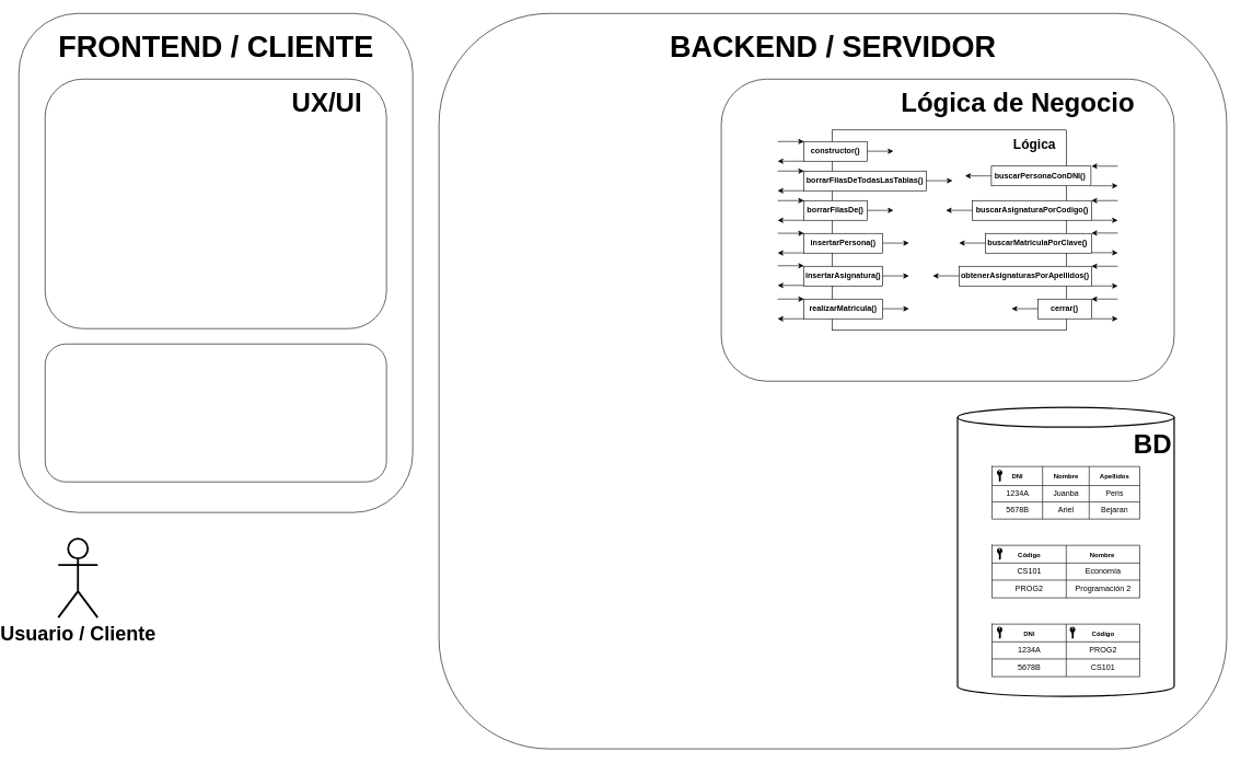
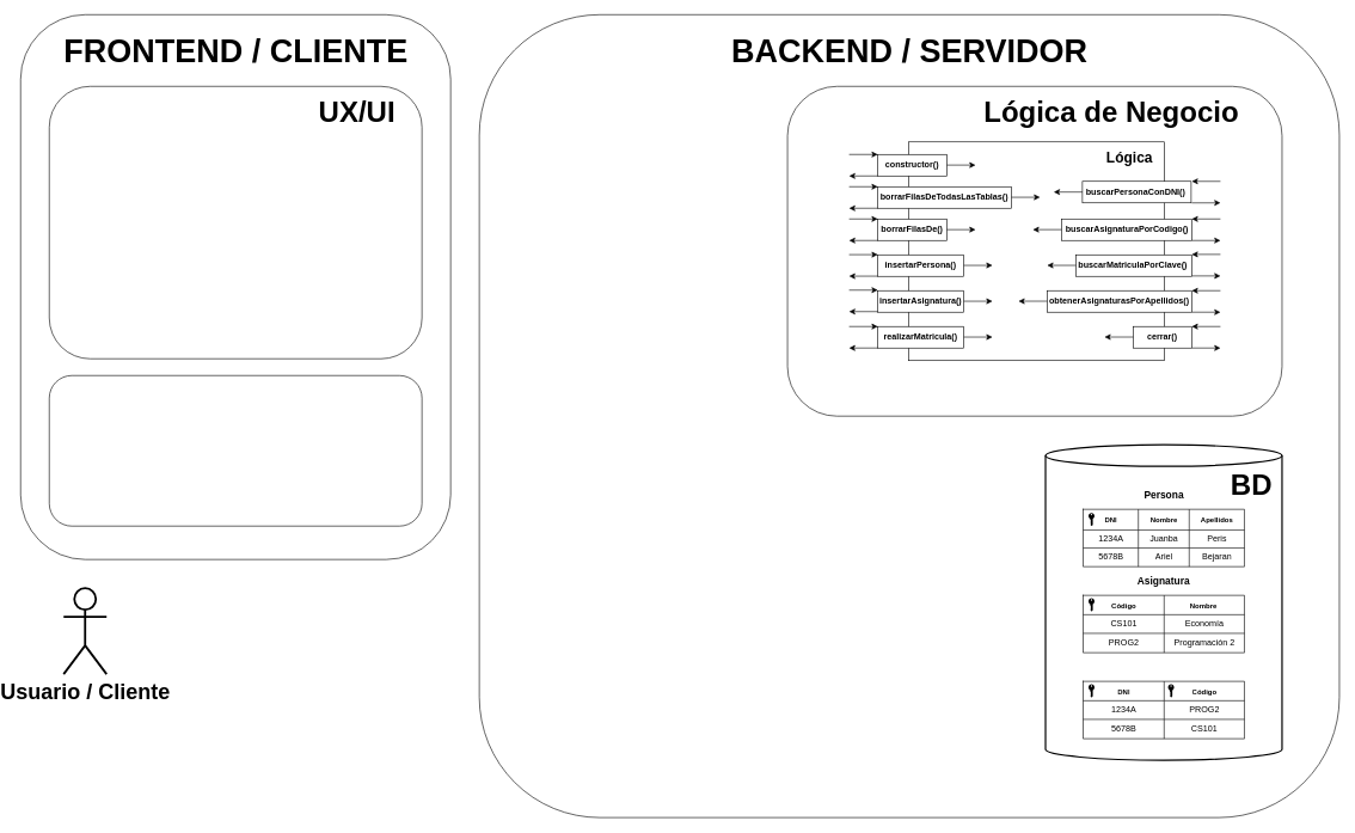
- <mxCell id="4" value="&lt;b style=&quot;&quot;&gt;&lt;font style=&quot;font-size: 40px;&quot;&gt;BD&lt;/font&gt;&lt;/b&gt;" style="text;html=1;strokeColor=none;fillColor=none;align=center;verticalAlign=middle;whiteSpace=wrap;rounded=0;movable=0;resizable=0;rotatable=0;deletable=0;editable=0;locked=1;connectable=0;" parent="1" vertex="1"><mxGeometry x="1720" y="660" width="55" height="30" as="geometry" /></mxCell>
+ <mxCell id="4" value="&lt;b style=&quot;&quot;&gt;&lt;font style=&quot;font-size: 40px;&quot;&gt;BD&lt;/font&gt;&lt;/b&gt;" style="text;html=1;strokeColor=none;fillColor=none;align=center;verticalAlign=middle;whiteSpace=wrap;rounded=0;movable=0;resizable=0;rotatable=0;deletable=0;editable=0;locked=1;connectable=0;" parent="1" vertex="1"><mxGeometry x="1710" y="660" width="55" height="30" as="geometry" /></mxCell>
+ <mxCell id="18" value="Persona" style="text;html=1;strokeColor=none;fillColor=none;align=center;verticalAlign=middle;whiteSpace=wrap;rounded=0;fontStyle=1;fontSize=14;movable=0;resizable=0;rotatable=0;deletable=0;editable=0;locked=1;connectable=0;" parent="1" vertex="1"><mxGeometry x="1562.5" y="680" width="105" height="20" as="geometry" /></mxCell>
+ <mxCell id="19" value="Asignatura" style="text;html=1;strokeColor=none;fillColor=none;align=center;verticalAlign=middle;whiteSpace=wrap;rounded=0;fontStyle=1;fontSize=14;movable=0;resizable=0;rotatable=0;deletable=0;editable=0;locked=1;connectable=0;" parent="1" vertex="1"><mxGeometry x="1556.25" y="800" width="117.5" height="20" as="geometry" /></mxCell>
